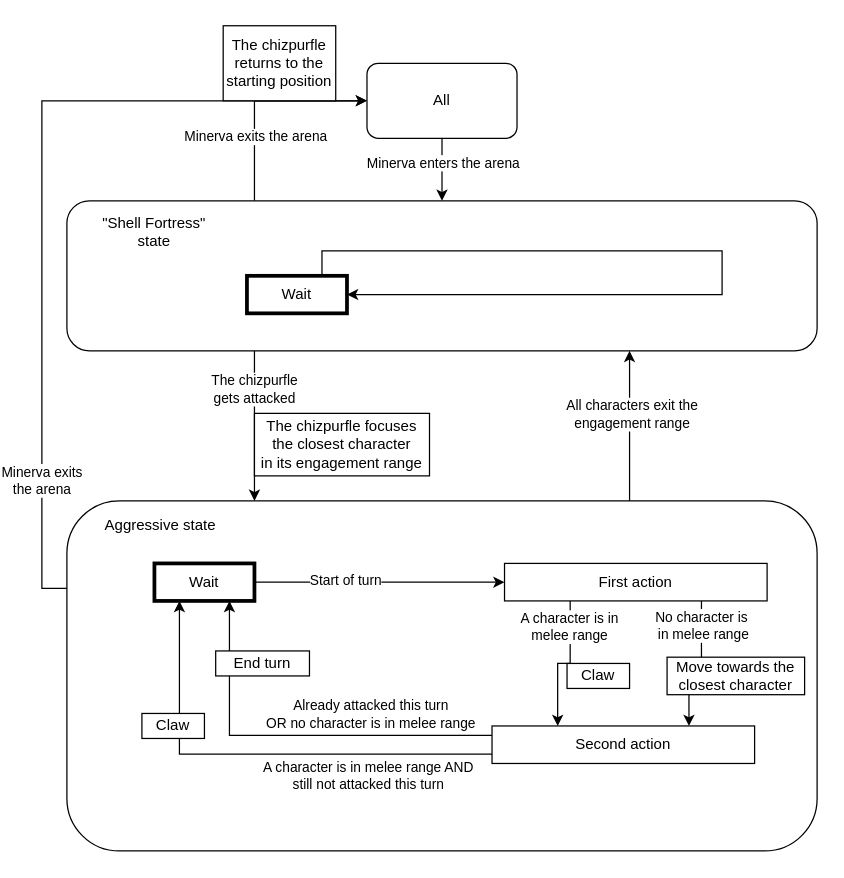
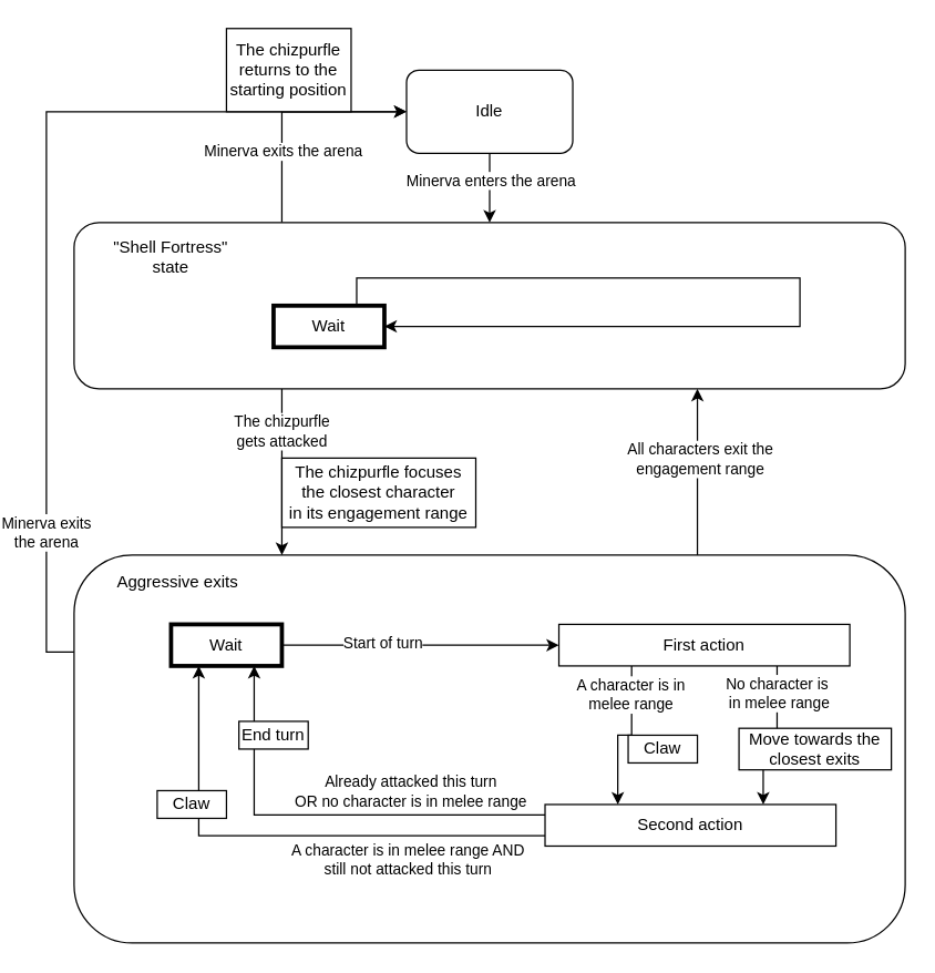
- <mxCell id="32" value="The chizpurfle returns to the starting position" style="text;html=1;align=center;verticalAlign=middle;whiteSpace=wrap;rounded=0;fillColor=#ffffff;strokeColor=#000000;" parent="31" vertex="1"><mxGeometry x="145" y="20" width="90" height="60" as="geometry" /></mxCell>
+ <mxCell id="32" value="The chizpurfle returns to the starting position" style="text;html=1;align=center;verticalAlign=middle;whiteSpace=wrap;rounded=0;fillColor=#ffffff;strokeColor=#000000;" parent="31" vertex="1"><mxGeometry x="130" y="20" width="90" height="60" as="geometry" /></mxCell>
- <mxCell id="2" value="All" style="rounded=1;whiteSpace=wrap;html=1;" parent="1" vertex="1"><mxGeometry x="260" y="50" width="120" height="60" as="geometry" /></mxCell>
+ <mxCell id="2" value="Idle" style="rounded=1;whiteSpace=wrap;html=1;" parent="1" vertex="1"><mxGeometry x="260" y="50" width="120" height="60" as="geometry" /></mxCell>
- <mxCell id="37" value="Aggressive state" style="text;html=1;strokeColor=none;fillColor=none;align=center;verticalAlign=middle;whiteSpace=wrap;rounded=0;" parent="31" vertex="1"><mxGeometry x="40" y="410" width="110" height="20" as="geometry" /></mxCell>
+ <mxCell id="37" value="Aggressive exits" style="text;html=1;strokeColor=none;fillColor=none;align=center;verticalAlign=middle;whiteSpace=wrap;rounded=0;" parent="31" vertex="1"><mxGeometry x="40" y="410" width="110" height="20" as="geometry" /></mxCell>
- <mxCell id="30" value="End turn" style="text;html=1;align=center;verticalAlign=middle;whiteSpace=wrap;rounded=0;fillColor=#ffffff;strokeColor=#000000;" parent="14" vertex="1"><mxGeometry x="139" y="520" width="75" height="20" as="geometry" /></mxCell>
+ <mxCell id="30" value="End turn" style="text;html=1;align=center;verticalAlign=middle;whiteSpace=wrap;rounded=0;fillColor=#ffffff;strokeColor=#000000;" parent="14" vertex="1"><mxGeometry x="139" y="520" width="50" height="20" as="geometry" /></mxCell>
- <mxCell id="34" value="Move towards the&lt;br&gt;closest character" style="text;html=1;align=center;verticalAlign=middle;whiteSpace=wrap;rounded=0;fillColor=#ffffff;strokeColor=#000000;" parent="31" vertex="1"><mxGeometry x="500" y="525" width="110" height="30" as="geometry" /></mxCell>
+ <mxCell id="34" value="Move towards the&lt;br&gt;closest exits" style="text;html=1;align=center;verticalAlign=middle;whiteSpace=wrap;rounded=0;fillColor=#ffffff;strokeColor=#000000;" parent="31" vertex="1"><mxGeometry x="500" y="525" width="110" height="30" as="geometry" /></mxCell>
